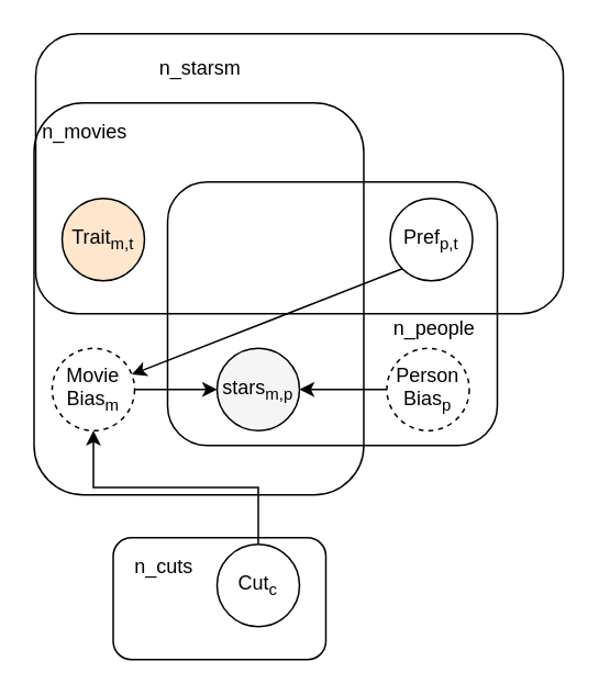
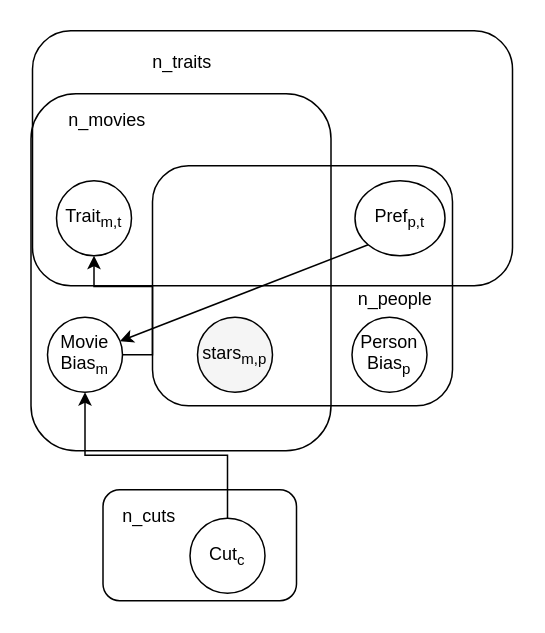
- <mxCell id="6" value="n_starsm" style="text;html=1;strokeColor=none;fillColor=none;align=center;verticalAlign=middle;whiteSpace=wrap;rounded=0;" parent="1" vertex="1"><mxGeometry x="101" y="31" width="40" height="20" as="geometry" /></mxCell>
+ <mxCell id="6" value="n_traits" style="text;html=1;strokeColor=none;fillColor=none;align=center;verticalAlign=middle;whiteSpace=wrap;rounded=0;" parent="1" vertex="1"><mxGeometry x="101" y="31" width="40" height="20" as="geometry" /></mxCell>
- <mxCell id="11" value="n_movies" style="text;html=1;strokeColor=none;fillColor=none;align=center;verticalAlign=middle;whiteSpace=wrap;rounded=0;" parent="1" vertex="1"><mxGeometry x="31" y="70" width="40" height="20" as="geometry" /></mxCell>
+ <mxCell id="11" value="n_movies" style="text;html=1;strokeColor=none;fillColor=none;align=center;verticalAlign=middle;whiteSpace=wrap;rounded=0;" parent="1" vertex="1"><mxGeometry x="51" y="70" width="40" height="20" as="geometry" /></mxCell>
- <mxCell id="8" value="&lt;div&gt;Trait&lt;sub&gt;m,t&lt;/sub&gt;&lt;/div&gt;" style="ellipse;whiteSpace=wrap;html=1;aspect=fixed;fillColor=#ffe6cc;" parent="1" vertex="1"><mxGeometry x="37" y="120" width="50" height="50" as="geometry" /></mxCell>
+ <mxCell id="8" value="&lt;div&gt;Trait&lt;sub&gt;m,t&lt;/sub&gt;&lt;/div&gt;" style="ellipse;whiteSpace=wrap;html=1;aspect=fixed;" parent="1" vertex="1"><mxGeometry x="37" y="120" width="50" height="50" as="geometry" /></mxCell>
- <mxCell id="10" value="Pref&lt;sub&gt;p,t&lt;/sub&gt;" style="ellipse;whiteSpace=wrap;html=1;aspect=fixed;" parent="1" vertex="1"><mxGeometry x="236" y="120" width="50" height="50" as="geometry" /></mxCell>
+ <mxCell id="10" value="Pref&lt;sub&gt;p,t&lt;/sub&gt;" style="ellipse;whiteSpace=wrap;html=1;aspect=fixed;" parent="1" vertex="1"><mxGeometry x="236" y="120" width="60" height="50" as="geometry" /></mxCell>
- <mxCell id="19" value="&lt;div&gt;Movie&lt;/div&gt;&lt;div&gt;Bias&lt;sub&gt;m&lt;/sub&gt;&lt;/div&gt;" style="ellipse;whiteSpace=wrap;html=1;aspect=fixed;dashed=1;" parent="1" vertex="1"><mxGeometry x="31" y="211" width="50" height="50" as="geometry" /></mxCell>
+ <mxCell id="19" value="&lt;div&gt;Movie&lt;/div&gt;&lt;div&gt;Bias&lt;sub&gt;m&lt;/sub&gt;&lt;/div&gt;" style="ellipse;whiteSpace=wrap;html=1;aspect=fixed;" parent="1" vertex="1"><mxGeometry x="31" y="211" width="50" height="50" as="geometry" /></mxCell>
- <mxCell id="18" style="edgeStyle=orthogonalEdgeStyle;rounded=0;orthogonalLoop=1;jettySize=auto;html=1;exitX=1;exitY=0.5;exitDx=0;exitDy=0;" parent="1" source="19" target="7" edge="1"><mxGeometry relative="1" as="geometry" /></mxCell>
+ <mxCell id="18" style="edgeStyle=orthogonalEdgeStyle;rounded=0;orthogonalLoop=1;jettySize=auto;html=1;exitX=1;exitY=0.5;exitDx=0;exitDy=0;" parent="1" source="19" target="8" edge="1"><mxGeometry relative="1" as="geometry" /></mxCell>
- <mxCell id="16" style="edgeStyle=orthogonalEdgeStyle;rounded=0;orthogonalLoop=1;jettySize=auto;html=1;exitX=0;exitY=0.5;exitDx=0;exitDy=0;" parent="1" source="17" target="7" edge="1"><mxGeometry relative="1" as="geometry" /></mxCell>
- <mxCell id="17" value="&lt;div&gt;Person &lt;br&gt;&lt;/div&gt;&lt;div&gt;Bias&lt;sub&gt;p&lt;/sub&gt;&lt;/div&gt;" style="ellipse;whiteSpace=wrap;html=1;aspect=fixed;dashed=1;" parent="1" vertex="1"><mxGeometry x="234" y="211" width="50" height="50" as="geometry" /></mxCell>
+ <mxCell id="17" value="&lt;div&gt;Person &lt;br&gt;&lt;/div&gt;&lt;div&gt;Bias&lt;sub&gt;p&lt;/sub&gt;&lt;/div&gt;" style="ellipse;whiteSpace=wrap;html=1;aspect=fixed;" parent="1" vertex="1"><mxGeometry x="234" y="211" width="50" height="50" as="geometry" /></mxCell>
- <mxCell id="14" value="Cut&lt;sub&gt;c&lt;/sub&gt;" style="ellipse;whiteSpace=wrap;html=1;aspect=fixed;" parent="1" vertex="1"><mxGeometry x="131" y="330" width="50" height="50" as="geometry" /></mxCell>
+ <mxCell id="14" value="Cut&lt;sub&gt;c&lt;/sub&gt;" style="ellipse;whiteSpace=wrap;html=1;aspect=fixed;" parent="1" vertex="1"><mxGeometry x="126" y="345" width="50" height="50" as="geometry" /></mxCell>
